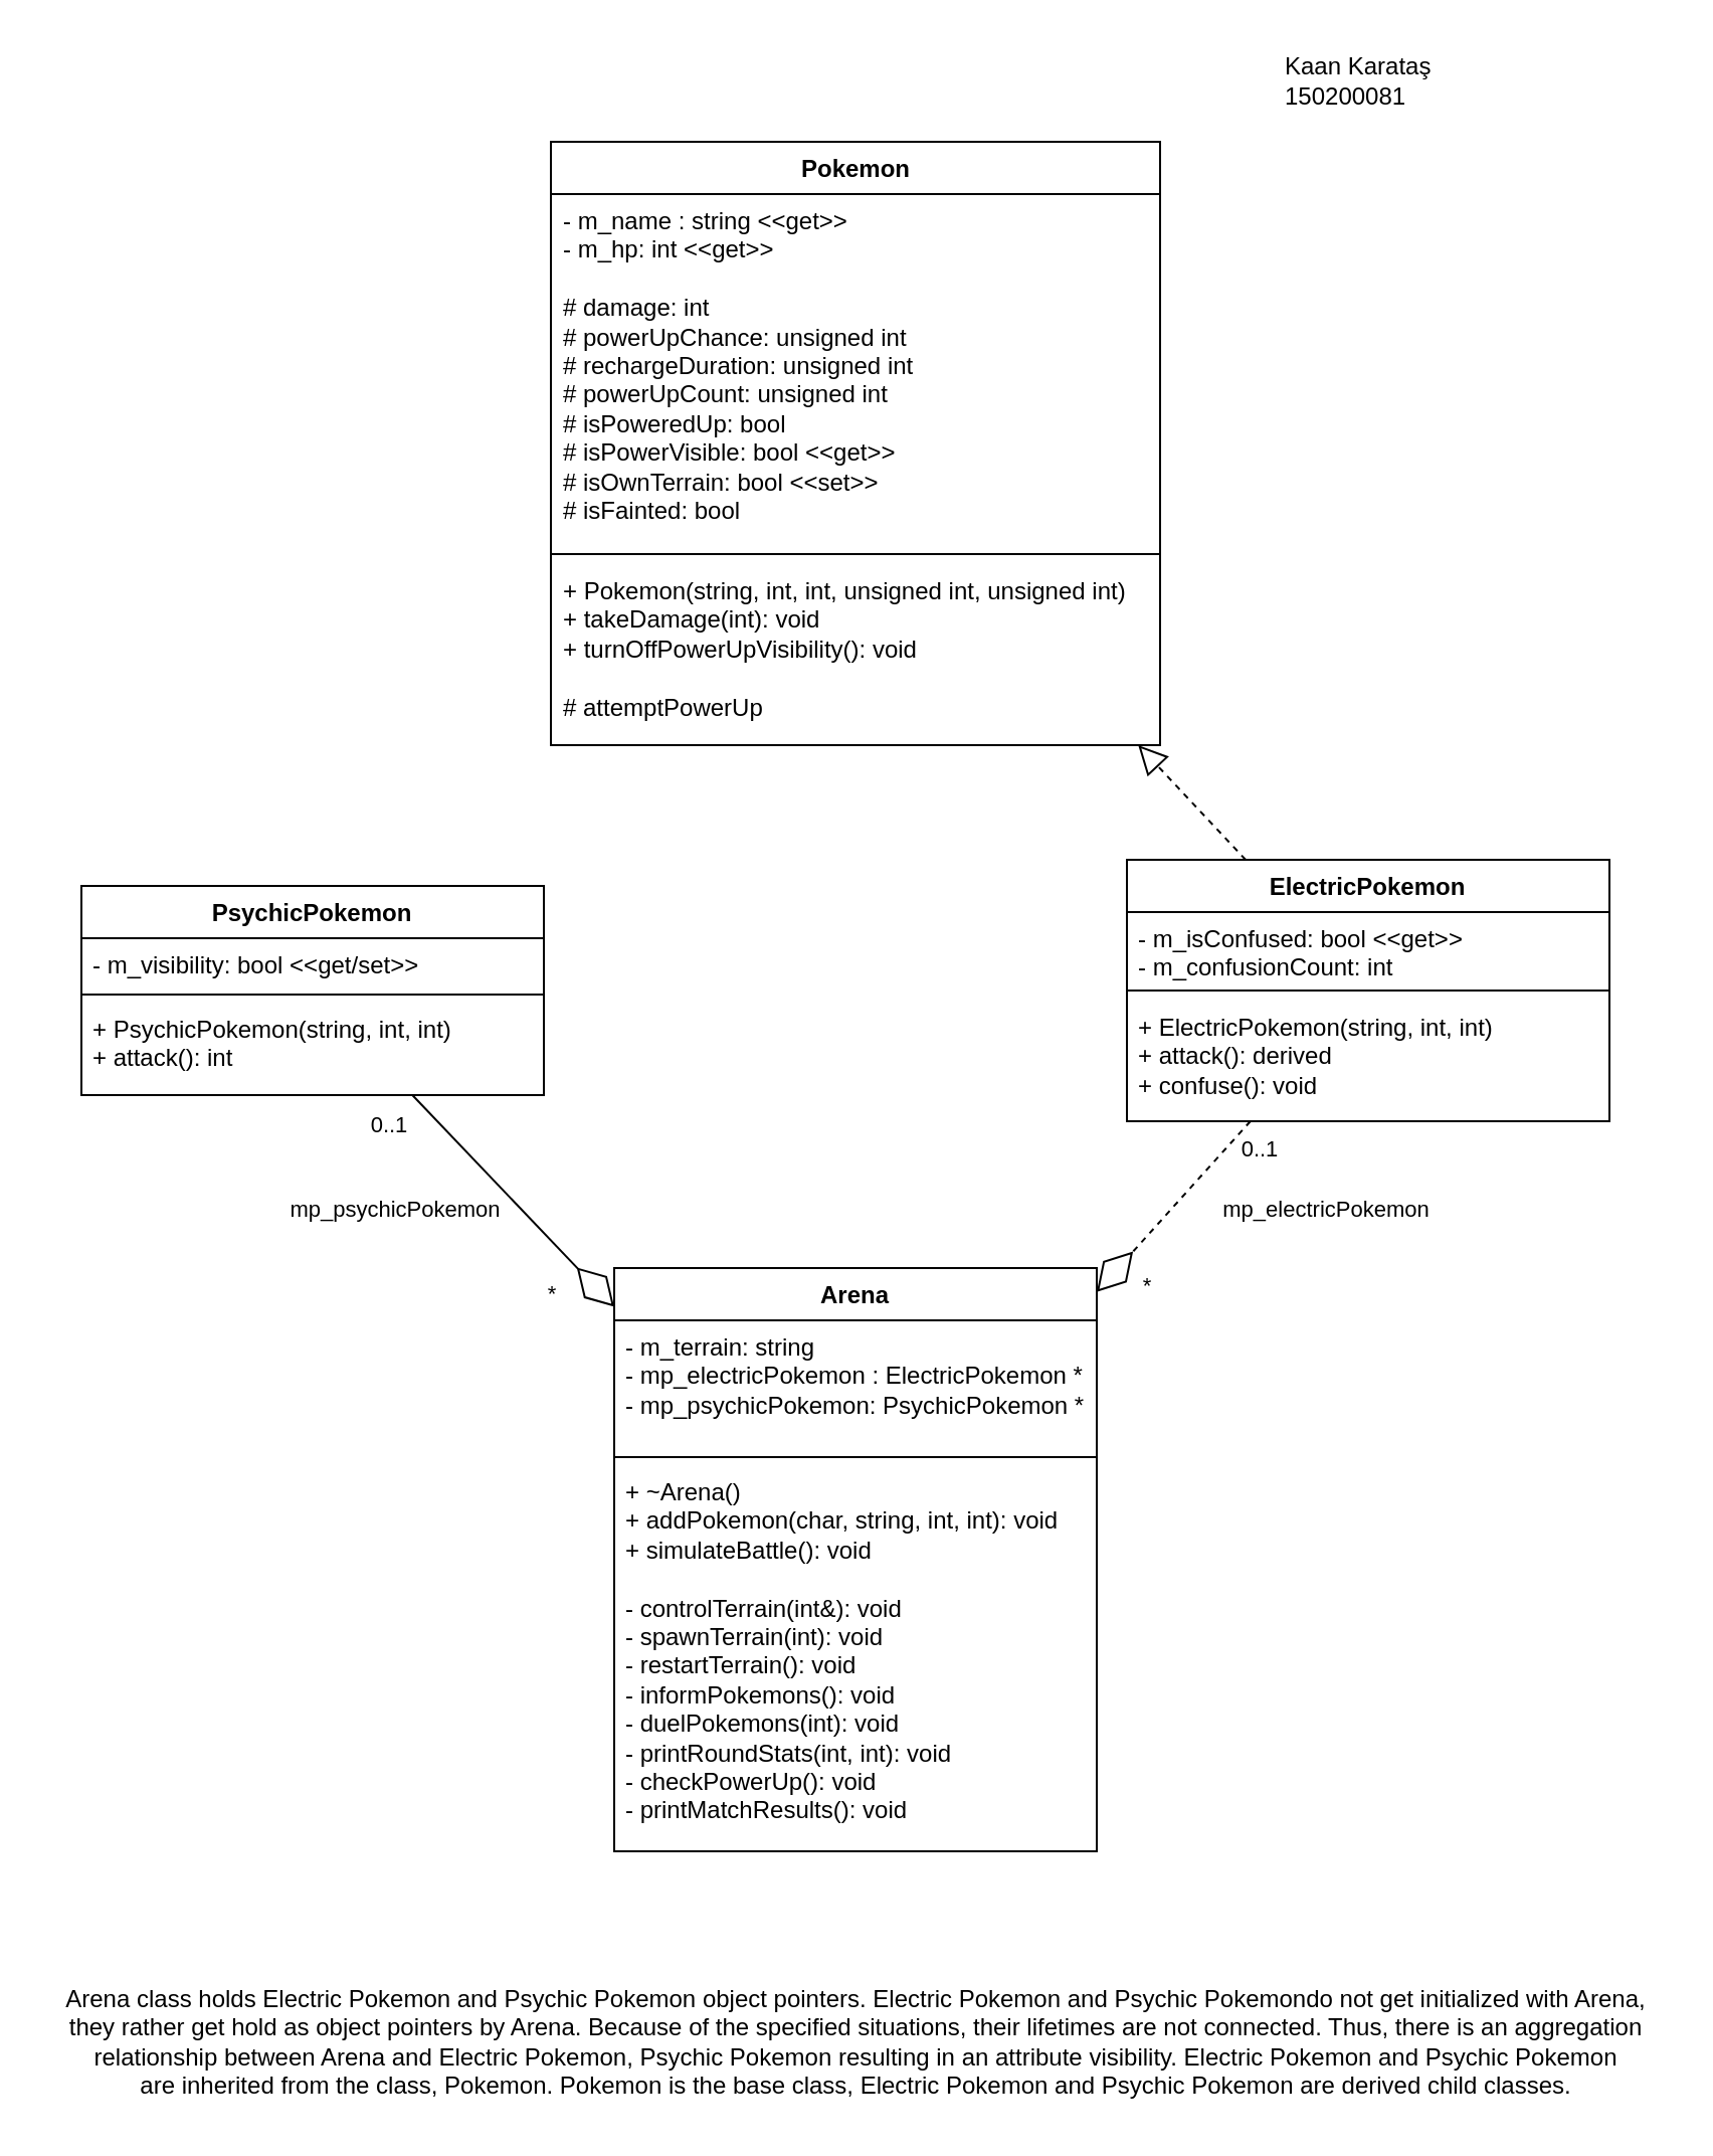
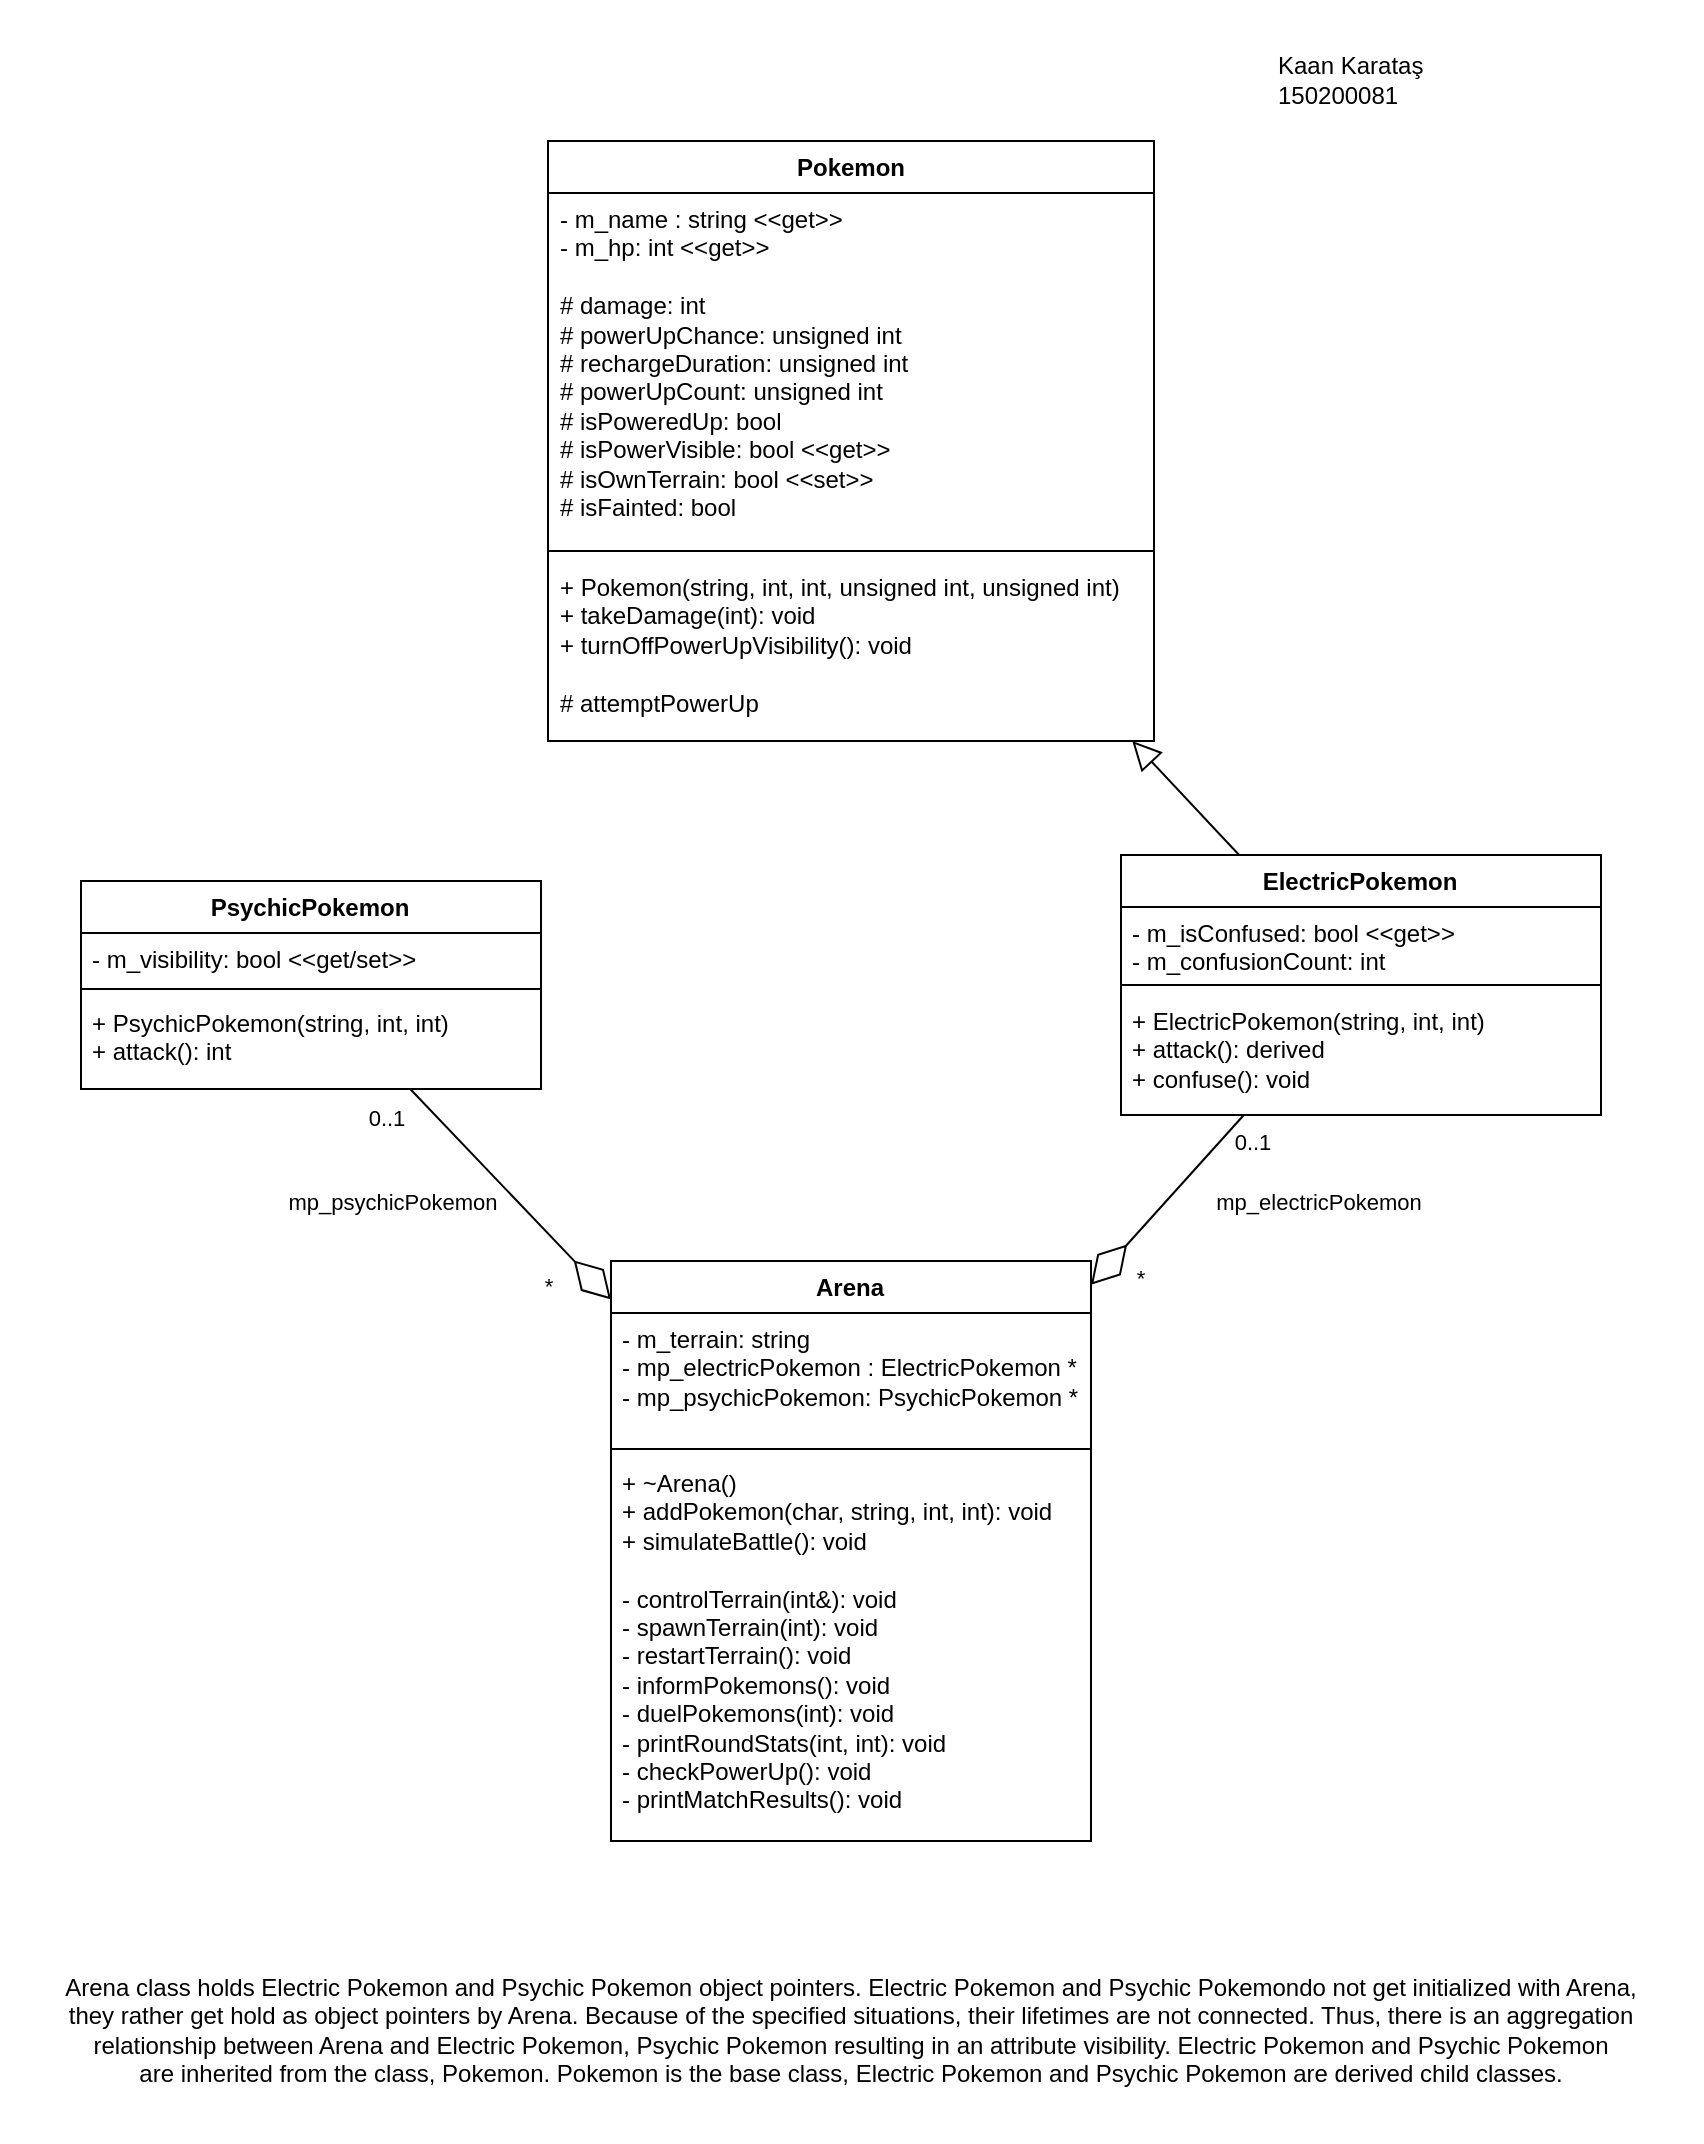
- <mxCell id="20" value="" style="endArrow=block;endFill=0;endSize=12;html=1;rounded=0;dashed=1;" parent="1" source="6" target="2" edge="1"><mxGeometry width="160" relative="1" as="geometry"><mxPoint x="600" y="250" as="sourcePoint" /><mxPoint x="720" y="250" as="targetPoint" /></mxGeometry></mxCell>
+ <mxCell id="20" value="" style="endArrow=block;endFill=0;endSize=12;html=1;rounded=0;" parent="1" source="6" target="2" edge="1"><mxGeometry width="160" relative="1" as="geometry"><mxPoint x="600" y="250" as="sourcePoint" /><mxPoint x="720" y="250" as="targetPoint" /></mxGeometry></mxCell>
- <mxCell id="25" value="" style="endArrow=diamondThin;endFill=0;endSize=24;html=1;rounded=0;dashed=1;" parent="1" source="6" target="14" edge="1"><mxGeometry width="160" relative="1" as="geometry"><mxPoint x="220" y="408" as="sourcePoint" /><mxPoint x="315" y="442" as="targetPoint" /><Array as="points" /></mxGeometry></mxCell>
+ <mxCell id="25" value="" style="endArrow=diamondThin;endFill=0;endSize=24;html=1;rounded=0;" parent="1" source="6" target="14" edge="1"><mxGeometry width="160" relative="1" as="geometry"><mxPoint x="220" y="408" as="sourcePoint" /><mxPoint x="315" y="442" as="targetPoint" /><Array as="points" /></mxGeometry></mxCell>
